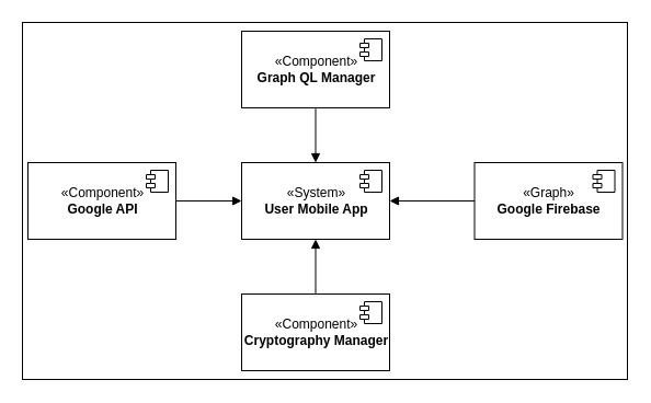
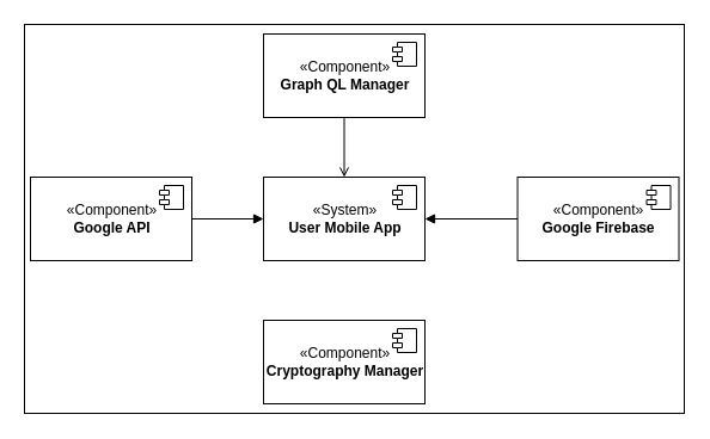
- <mxCell id="16" value="" style="html=1;verticalAlign=bottom;endArrow=block;" edge="1" parent="1" source="14" target="3"><mxGeometry x="1" y="160" width="80" relative="1" as="geometry"><mxPoint x="170" y="-47" as="sourcePoint" /><mxPoint x="287.5" y="-22" as="targetPoint" /><mxPoint x="160" y="150" as="offset" /></mxGeometry></mxCell>
+ <mxCell id="16" value="" style="html=1;verticalAlign=bottom;endArrow=open;" edge="1" parent="1" source="14" target="3"><mxGeometry x="1" y="160" width="80" relative="1" as="geometry"><mxPoint x="170" y="-47" as="sourcePoint" /><mxPoint x="287.5" y="-22" as="targetPoint" /><mxPoint x="160" y="150" as="offset" /></mxGeometry></mxCell>
- <mxCell id="11" value="«Graph»&lt;br&gt;&lt;b&gt;Google Firebase&lt;/b&gt;" style="html=1;" vertex="1" parent="1"><mxGeometry x="432.5" y="148" width="135" height="70" as="geometry" /></mxCell>
+ <mxCell id="11" value="«Component»&lt;br&gt;&lt;b&gt;Google Firebase&lt;/b&gt;" style="html=1;" vertex="1" parent="1"><mxGeometry x="432.5" y="148" width="135" height="70" as="geometry" /></mxCell>
- <mxCell id="10" value="" style="html=1;verticalAlign=bottom;endArrow=block;" edge="1" parent="1" source="8" target="3"><mxGeometry x="1" y="160" width="80" relative="1" as="geometry"><mxPoint x="170" y="193" as="sourcePoint" /><mxPoint x="230" y="193" as="targetPoint" /><mxPoint x="160" y="150" as="offset" /></mxGeometry></mxCell>
